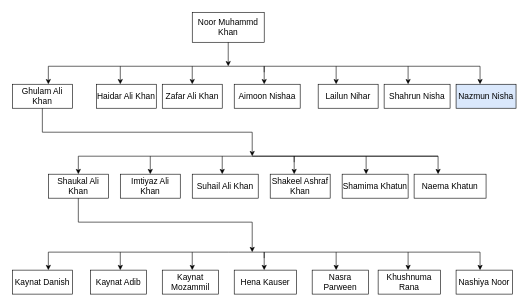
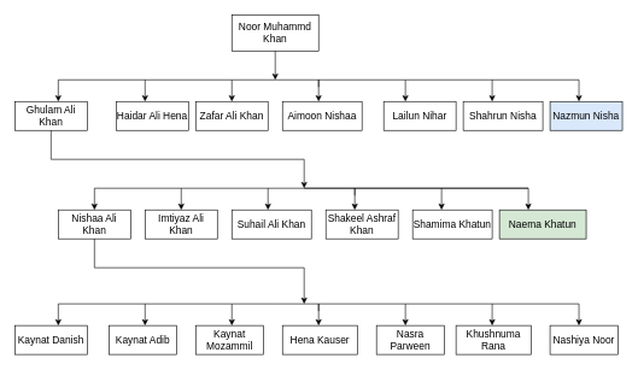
- <mxCell id="13" value="&lt;font style=&quot;font-size: 14px;&quot;&gt;Haidar Ali Khan&lt;/font&gt;" style="rounded=0;whiteSpace=wrap;html=1;" parent="1" vertex="1"><mxGeometry x="160" y="140" width="100" height="40" as="geometry" /></mxCell>
+ <mxCell id="13" value="&lt;font style=&quot;font-size: 14px;&quot;&gt;Haidar Ali Hena&lt;/font&gt;" style="rounded=0;whiteSpace=wrap;html=1;" parent="1" vertex="1"><mxGeometry x="160" y="140" width="100" height="40" as="geometry" /></mxCell>
- <mxCell id="29" value="&lt;font style=&quot;font-size: 14px;&quot;&gt;Shaukal Ali Khan&lt;/font&gt;" style="rounded=0;whiteSpace=wrap;html=1;" vertex="1" parent="1"><mxGeometry x="80" y="290" width="100" height="40" as="geometry" /></mxCell>
+ <mxCell id="29" value="&lt;font style=&quot;font-size: 14px;&quot;&gt;Nishaa Ali Khan&lt;/font&gt;" style="rounded=0;whiteSpace=wrap;html=1;" vertex="1" parent="1"><mxGeometry x="80" y="290" width="100" height="40" as="geometry" /></mxCell>
- <mxCell id="33" value="&lt;font style=&quot;font-size: 14px;&quot;&gt;Naema Khatun&lt;/font&gt;" style="rounded=0;whiteSpace=wrap;html=1;" vertex="1" parent="1"><mxGeometry x="690" y="290" width="120" height="40" as="geometry" /></mxCell>
+ <mxCell id="33" value="&lt;font style=&quot;font-size: 14px;&quot;&gt;Naema Khatun&lt;/font&gt;" style="rounded=0;whiteSpace=wrap;html=1;fillColor=#d5e8d4;" vertex="1" parent="1"><mxGeometry x="690" y="290" width="120" height="40" as="geometry" /></mxCell>
